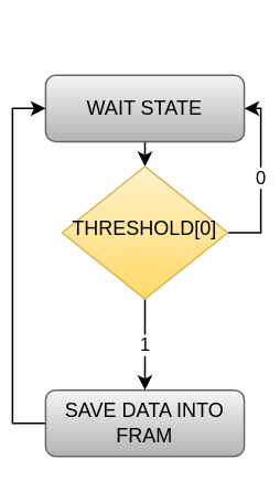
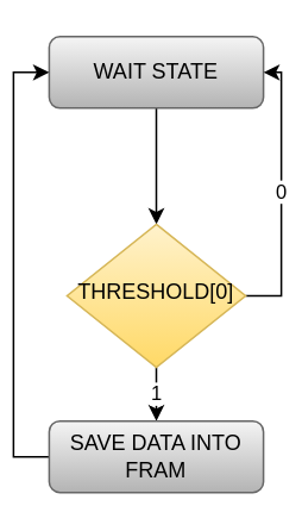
- <mxCell id="3" value="WAIT STATE" style="rounded=1;whiteSpace=wrap;html=1;fontSize=12;glass=0;strokeWidth=1;shadow=0;gradientColor=#b3b3b3;fillColor=#f5f5f5;strokeColor=#666666;" vertex="1" parent="1"><mxGeometry x="20" y="45" width="120" height="40" as="geometry" /></mxCell>
+ <mxCell id="3" value="WAIT STATE" style="rounded=1;whiteSpace=wrap;html=1;fontSize=12;glass=0;strokeWidth=1;shadow=0;gradientColor=#b3b3b3;fillColor=#f5f5f5;strokeColor=#666666;" vertex="1" parent="1"><mxGeometry x="20" y="20" width="120" height="40" as="geometry" /></mxCell>
- <mxCell id="6" value="THRESHOLD[0]" style="rhombus;whiteSpace=wrap;html=1;shadow=0;fontFamily=Helvetica;fontSize=12;align=center;strokeWidth=1;spacing=6;spacingTop=-4;gradientColor=#ffd966;fillColor=#fff2cc;strokeColor=#d6b656;" vertex="1" parent="1"><mxGeometry x="30" y="100" width="100" height="80" as="geometry" /></mxCell>
+ <mxCell id="6" value="THRESHOLD[0]" style="rhombus;whiteSpace=wrap;html=1;shadow=0;fontFamily=Helvetica;fontSize=12;align=center;strokeWidth=1;spacing=6;spacingTop=-4;gradientColor=#ffd966;fillColor=#fff2cc;strokeColor=#d6b656;" vertex="1" parent="1"><mxGeometry x="30" y="125" width="100" height="80" as="geometry" /></mxCell>
